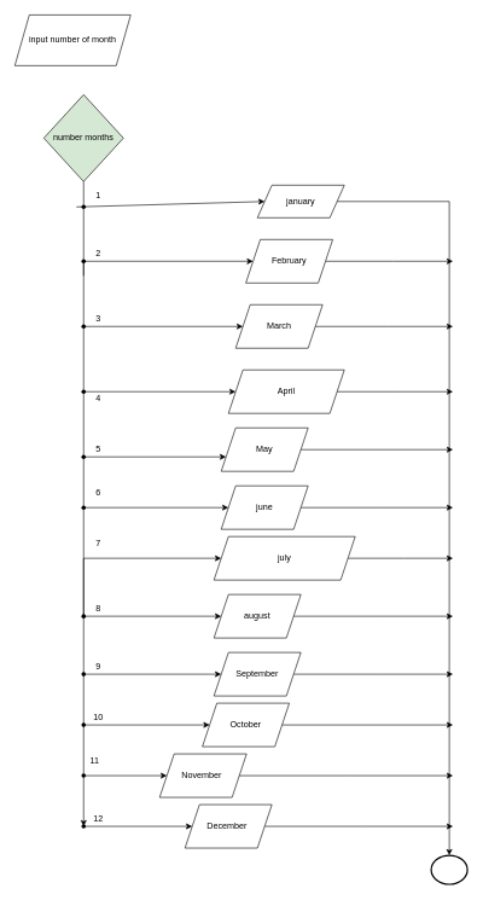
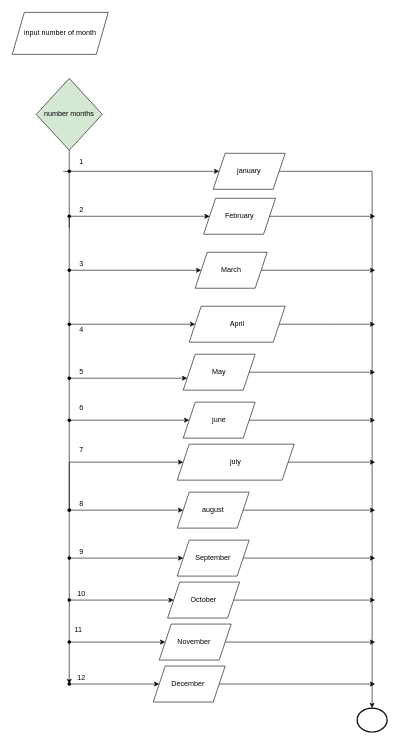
- <mxCell id="14" value="january" style="shape=parallelogram;perimeter=parallelogramPerimeter;whiteSpace=wrap;html=1;fixedSize=1;" vertex="1" parent="1"><mxGeometry x="355" y="255" width="120" height="45" as="geometry" /></mxCell>
+ <mxCell id="14" value="january" style="shape=parallelogram;perimeter=parallelogramPerimeter;whiteSpace=wrap;html=1;fixedSize=1;" vertex="1" parent="1"><mxGeometry x="355" y="255" width="120" height="60" as="geometry" /></mxCell>
- <mxCell id="65" value="November&amp;nbsp;" style="shape=parallelogram;perimeter=parallelogramPerimeter;whiteSpace=wrap;html=1;fixedSize=1;" vertex="1" parent="1"><mxGeometry x="220" y="1040" width="120" height="60" as="geometry" /></mxCell>
+ <mxCell id="65" value="November&amp;nbsp;" style="shape=parallelogram;perimeter=parallelogramPerimeter;whiteSpace=wrap;html=1;fixedSize=1;" vertex="1" parent="1"><mxGeometry x="265" y="1040" width="120" height="60" as="geometry" /></mxCell>
